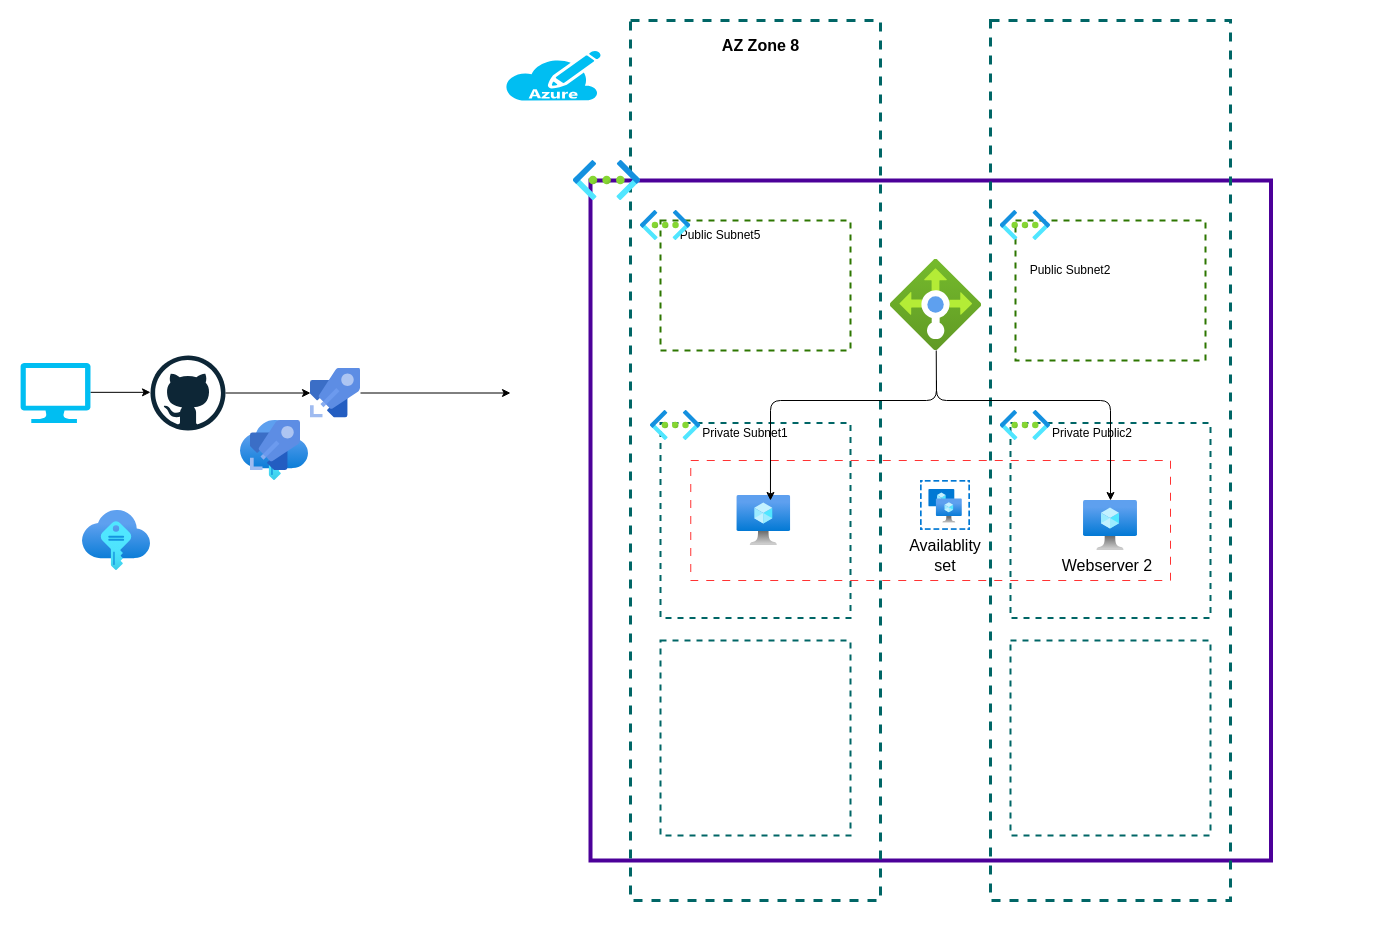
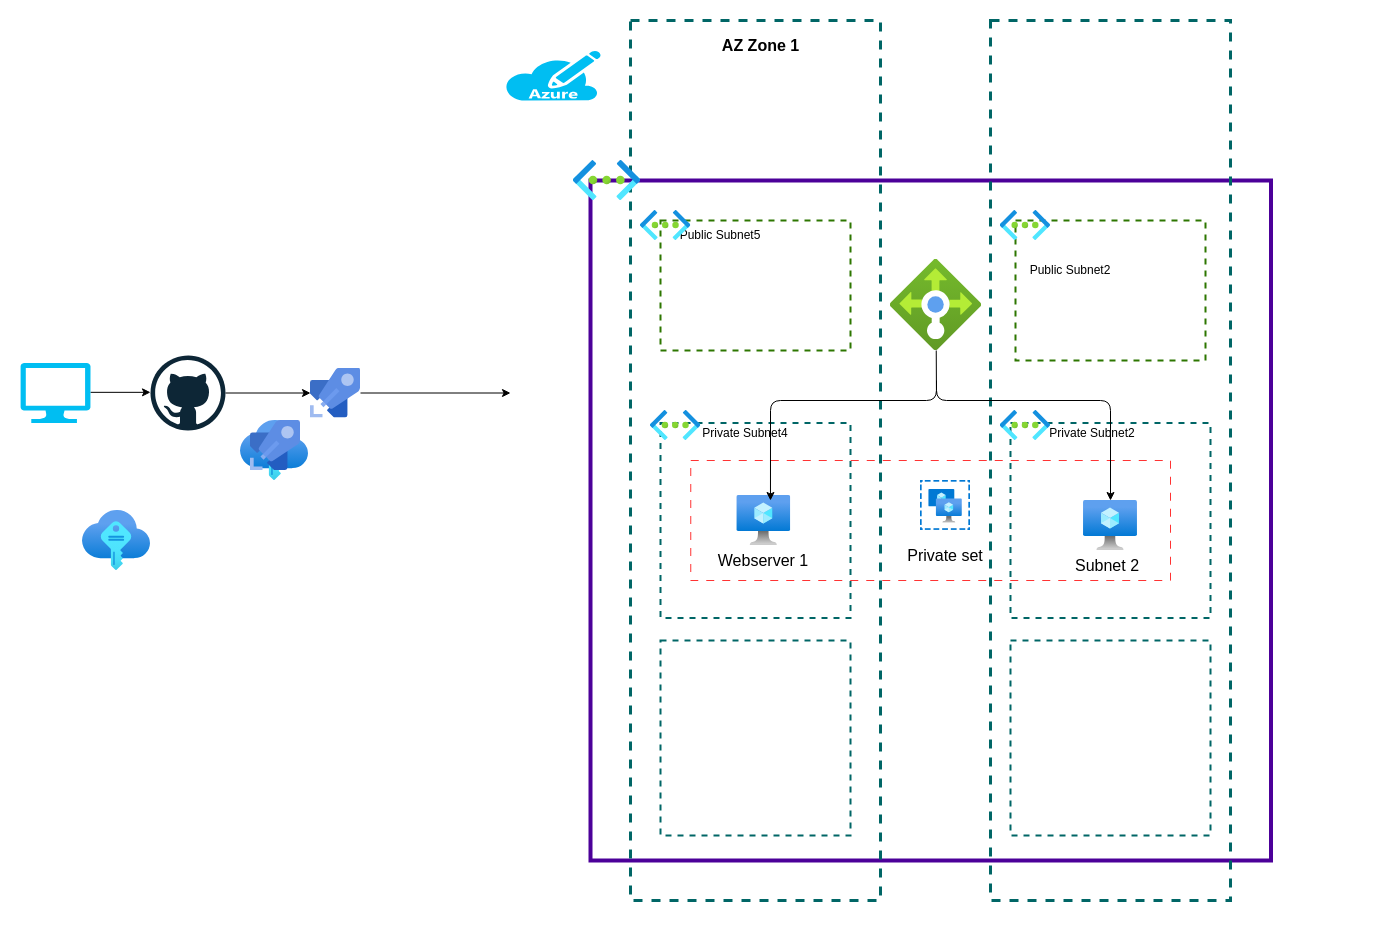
- <mxCell id="34" value="&lt;font style=&quot;font-size: 16px;&quot;&gt;&lt;b&gt;AZ Zone 8&lt;/b&gt;&lt;/font&gt;" style="text;strokeColor=none;align=center;fillColor=none;html=1;verticalAlign=middle;whiteSpace=wrap;rounded=0;dashed=1;strokeWidth=1;" parent="1" vertex="1"><mxGeometry x="717.63" y="30" width="84.75" height="30" as="geometry" /></mxCell>
+ <mxCell id="34" value="&lt;font style=&quot;font-size: 16px;&quot;&gt;&lt;b&gt;AZ Zone 1&lt;/b&gt;&lt;/font&gt;" style="text;strokeColor=none;align=center;fillColor=none;html=1;verticalAlign=middle;whiteSpace=wrap;rounded=0;dashed=1;strokeWidth=1;" parent="1" vertex="1"><mxGeometry x="717.63" y="30" width="84.75" height="30" as="geometry" /></mxCell>
- <mxCell id="18" value="Private Subnet1" style="text;strokeColor=none;align=center;fillColor=none;html=1;verticalAlign=middle;whiteSpace=wrap;rounded=0;dashed=1;" parent="1" vertex="1"><mxGeometry x="700.25" y="417.5" width="90" height="30" as="geometry" /></mxCell>
+ <mxCell id="18" value="Private Subnet4" style="text;strokeColor=none;align=center;fillColor=none;html=1;verticalAlign=middle;whiteSpace=wrap;rounded=0;dashed=1;" parent="1" vertex="1"><mxGeometry x="700.25" y="417.5" width="90" height="30" as="geometry" /></mxCell>
- <mxCell id="32" value="Private Public2" style="text;strokeColor=none;align=center;fillColor=none;html=1;verticalAlign=middle;whiteSpace=wrap;rounded=0;dashed=1;" parent="1" vertex="1"><mxGeometry x="1046.95" y="417.5" width="90" height="30" as="geometry" /></mxCell>
+ <mxCell id="32" value="Private Subnet2" style="text;strokeColor=none;align=center;fillColor=none;html=1;verticalAlign=middle;whiteSpace=wrap;rounded=0;dashed=1;" parent="1" vertex="1"><mxGeometry x="1046.95" y="417.5" width="90" height="30" as="geometry" /></mxCell>
- <mxCell id="39" value="Availablity set" style="text;strokeColor=none;align=center;fillColor=none;html=1;verticalAlign=middle;whiteSpace=wrap;rounded=0;dashed=1;strokeWidth=1;fontSize=16;" parent="1" vertex="1"><mxGeometry x="900" y="540" width="90" height="30" as="geometry" /></mxCell>
+ <mxCell id="39" value="Private set" style="text;strokeColor=none;align=center;fillColor=none;html=1;verticalAlign=middle;whiteSpace=wrap;rounded=0;dashed=1;strokeWidth=1;fontSize=16;" parent="1" vertex="1"><mxGeometry x="900" y="540" width="90" height="30" as="geometry" /></mxCell>
+ <mxCell id="37" value="Webserver 1" style="text;strokeColor=none;align=center;fillColor=none;html=1;verticalAlign=middle;whiteSpace=wrap;rounded=0;dashed=1;strokeWidth=1;fontSize=16;" parent="1" vertex="1"><mxGeometry x="713.3" y="545" width="100" height="30" as="geometry" /></mxCell>
- <mxCell id="38" value="Webserver 2" style="text;strokeColor=none;align=center;fillColor=none;html=1;verticalAlign=middle;whiteSpace=wrap;rounded=0;dashed=1;strokeWidth=1;fontSize=16;" parent="1" vertex="1"><mxGeometry x="1057.38" y="550" width="100" height="30" as="geometry" /></mxCell>
+ <mxCell id="38" value="Subnet 2" style="text;strokeColor=none;align=center;fillColor=none;html=1;verticalAlign=middle;whiteSpace=wrap;rounded=0;dashed=1;strokeWidth=1;fontSize=16;" parent="1" vertex="1"><mxGeometry x="1057.38" y="550" width="100" height="30" as="geometry" /></mxCell>
